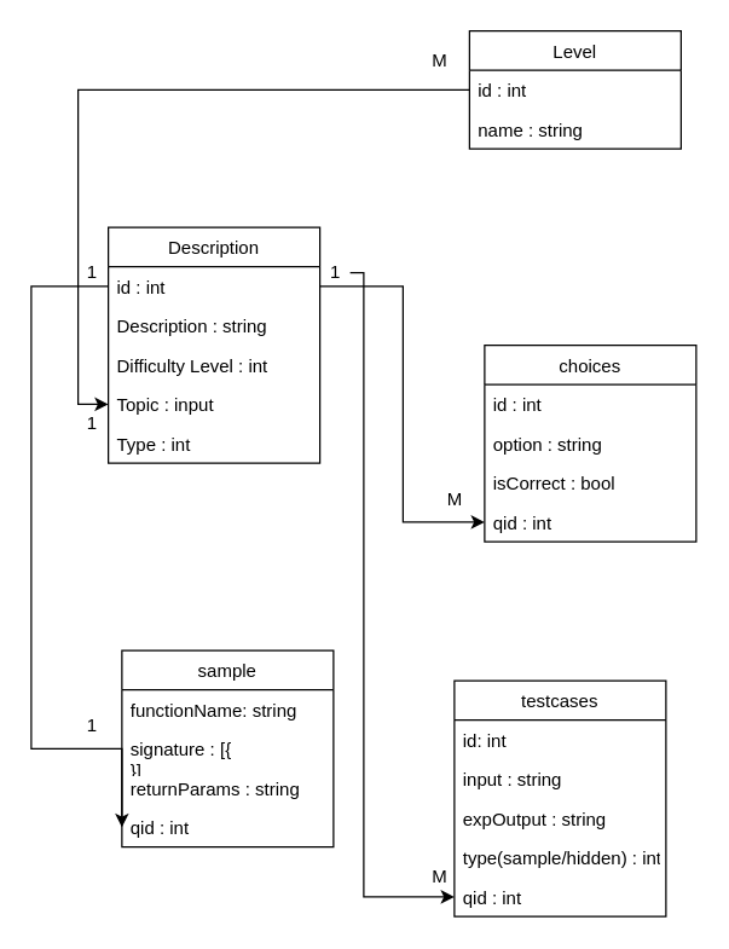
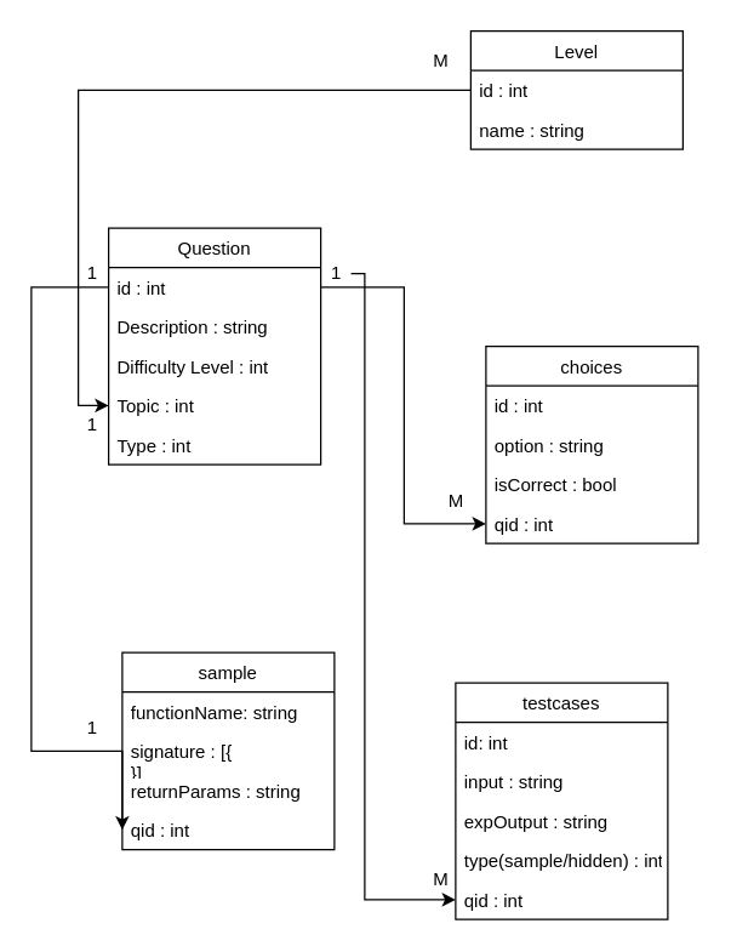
- <mxCell id="2" value="Description" style="swimlane;fontStyle=0;childLayout=stackLayout;horizontal=1;startSize=26;fillColor=none;horizontalStack=0;resizeParent=1;resizeParentMax=0;resizeLast=0;collapsible=1;marginBottom=0;" vertex="1" parent="1"><mxGeometry x="71" y="150" width="140" height="156" as="geometry" /></mxCell>
+ <mxCell id="2" value="Question" style="swimlane;fontStyle=0;childLayout=stackLayout;horizontal=1;startSize=26;fillColor=none;horizontalStack=0;resizeParent=1;resizeParentMax=0;resizeLast=0;collapsible=1;marginBottom=0;" vertex="1" parent="1"><mxGeometry x="71" y="150" width="140" height="156" as="geometry" /></mxCell>
- <mxCell id="6" value="Topic : input" style="text;strokeColor=none;fillColor=none;align=left;verticalAlign=top;spacingLeft=4;spacingRight=4;overflow=hidden;rotatable=0;points=[[0,0.5],[1,0.5]];portConstraint=eastwest;" vertex="1" parent="2"><mxGeometry y="104" width="140" height="26" as="geometry" /></mxCell>
+ <mxCell id="6" value="Topic : int" style="text;strokeColor=none;fillColor=none;align=left;verticalAlign=top;spacingLeft=4;spacingRight=4;overflow=hidden;rotatable=0;points=[[0,0.5],[1,0.5]];portConstraint=eastwest;" vertex="1" parent="2"><mxGeometry y="104" width="140" height="26" as="geometry" /></mxCell>
